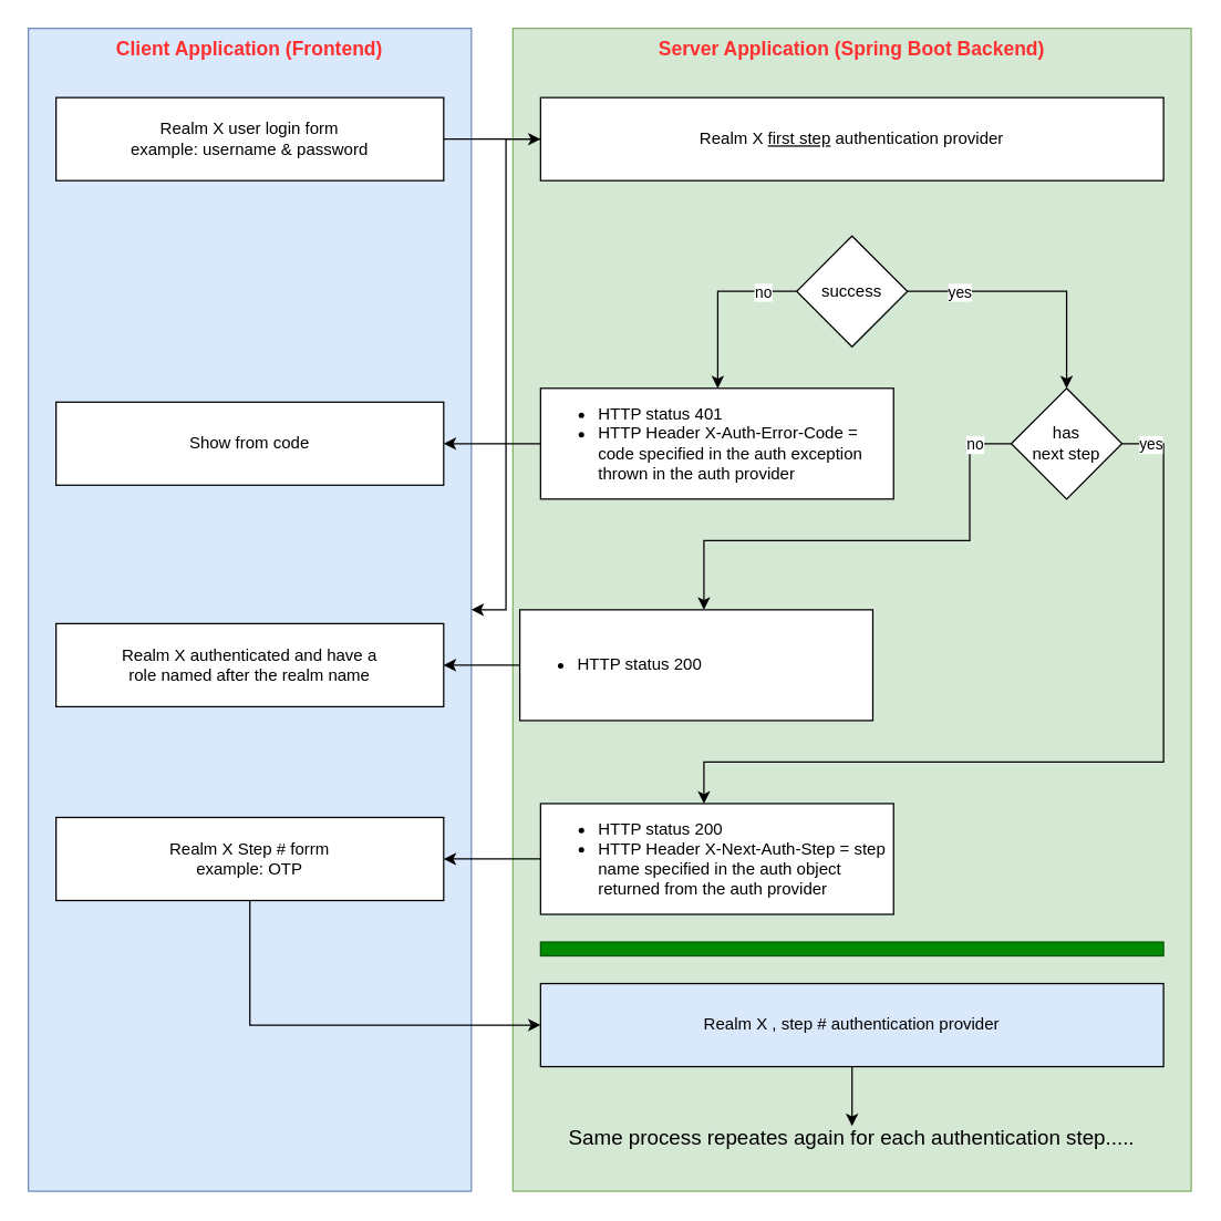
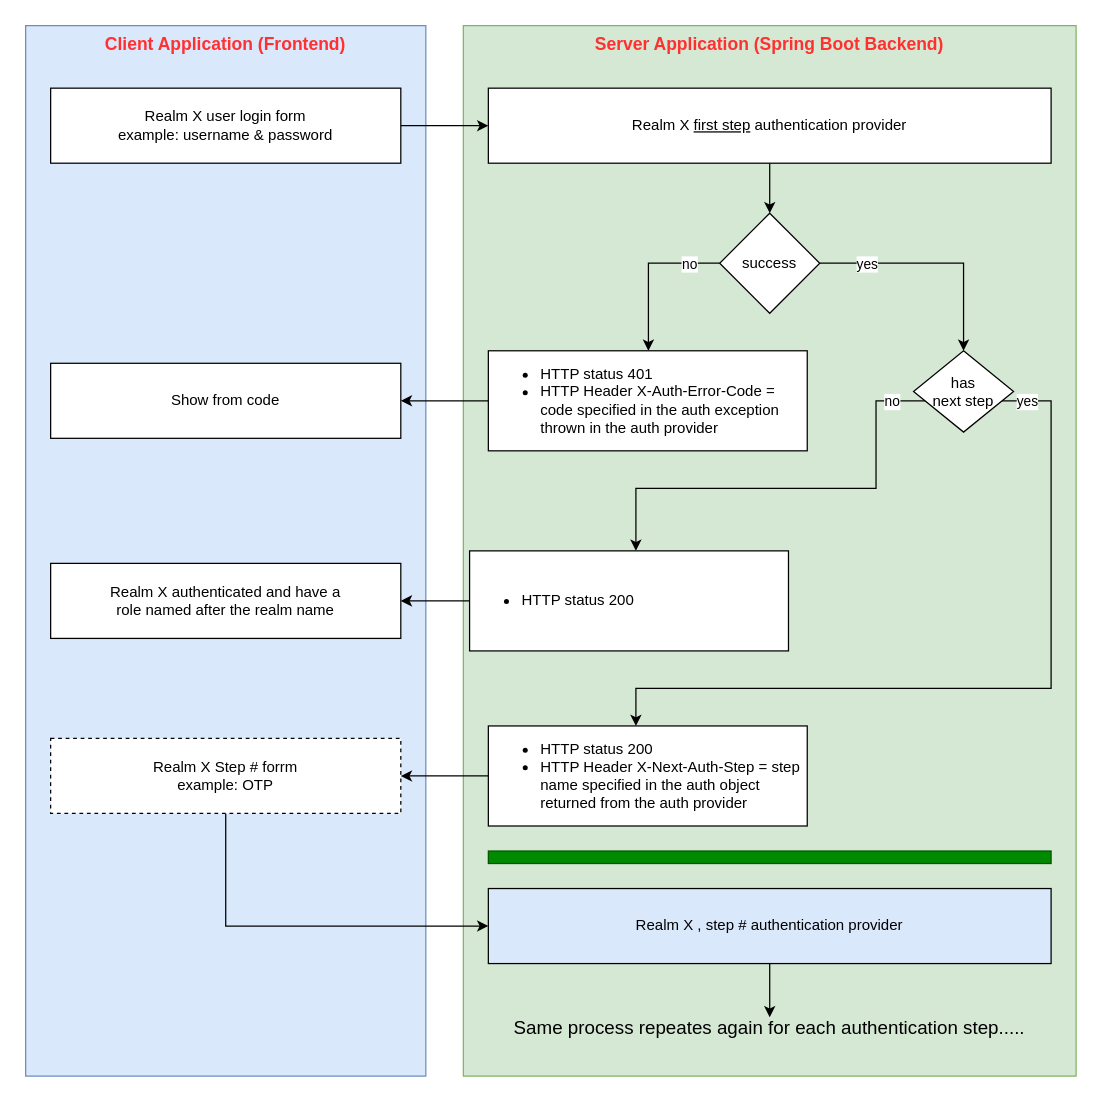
- <mxCell id="6" style="edgeStyle=orthogonalEdgeStyle;rounded=0;orthogonalLoop=1;jettySize=auto;html=1;" edge="1" parent="1" source="7" target="2"><mxGeometry relative="1" as="geometry" /></mxCell>
+ <mxCell id="6" style="edgeStyle=orthogonalEdgeStyle;rounded=0;orthogonalLoop=1;jettySize=auto;html=1;" edge="1" parent="1" source="7" target="13"><mxGeometry relative="1" as="geometry" /></mxCell>
- <mxCell id="18" value="has &lt;br&gt;next step" style="rhombus;whiteSpace=wrap;html=1;" vertex="1" parent="1"><mxGeometry x="730" y="280" width="80" height="80" as="geometry" /></mxCell>
+ <mxCell id="18" value="has &lt;br&gt;next step" style="rhombus;whiteSpace=wrap;html=1;" vertex="1" parent="1"><mxGeometry x="730" y="280" width="80" height="65" as="geometry" /></mxCell>
- <mxCell id="26" value="Realm X Step # forrm&lt;br&gt;example: OTP" style="rounded=0;whiteSpace=wrap;html=1;" vertex="1" parent="1"><mxGeometry x="40" y="590" width="280" height="60" as="geometry" /></mxCell>
+ <mxCell id="26" value="Realm X Step # forrm&lt;br&gt;example: OTP" style="rounded=0;whiteSpace=wrap;html=1;dashed=1;" vertex="1" parent="1"><mxGeometry x="40" y="590" width="280" height="60" as="geometry" /></mxCell>
